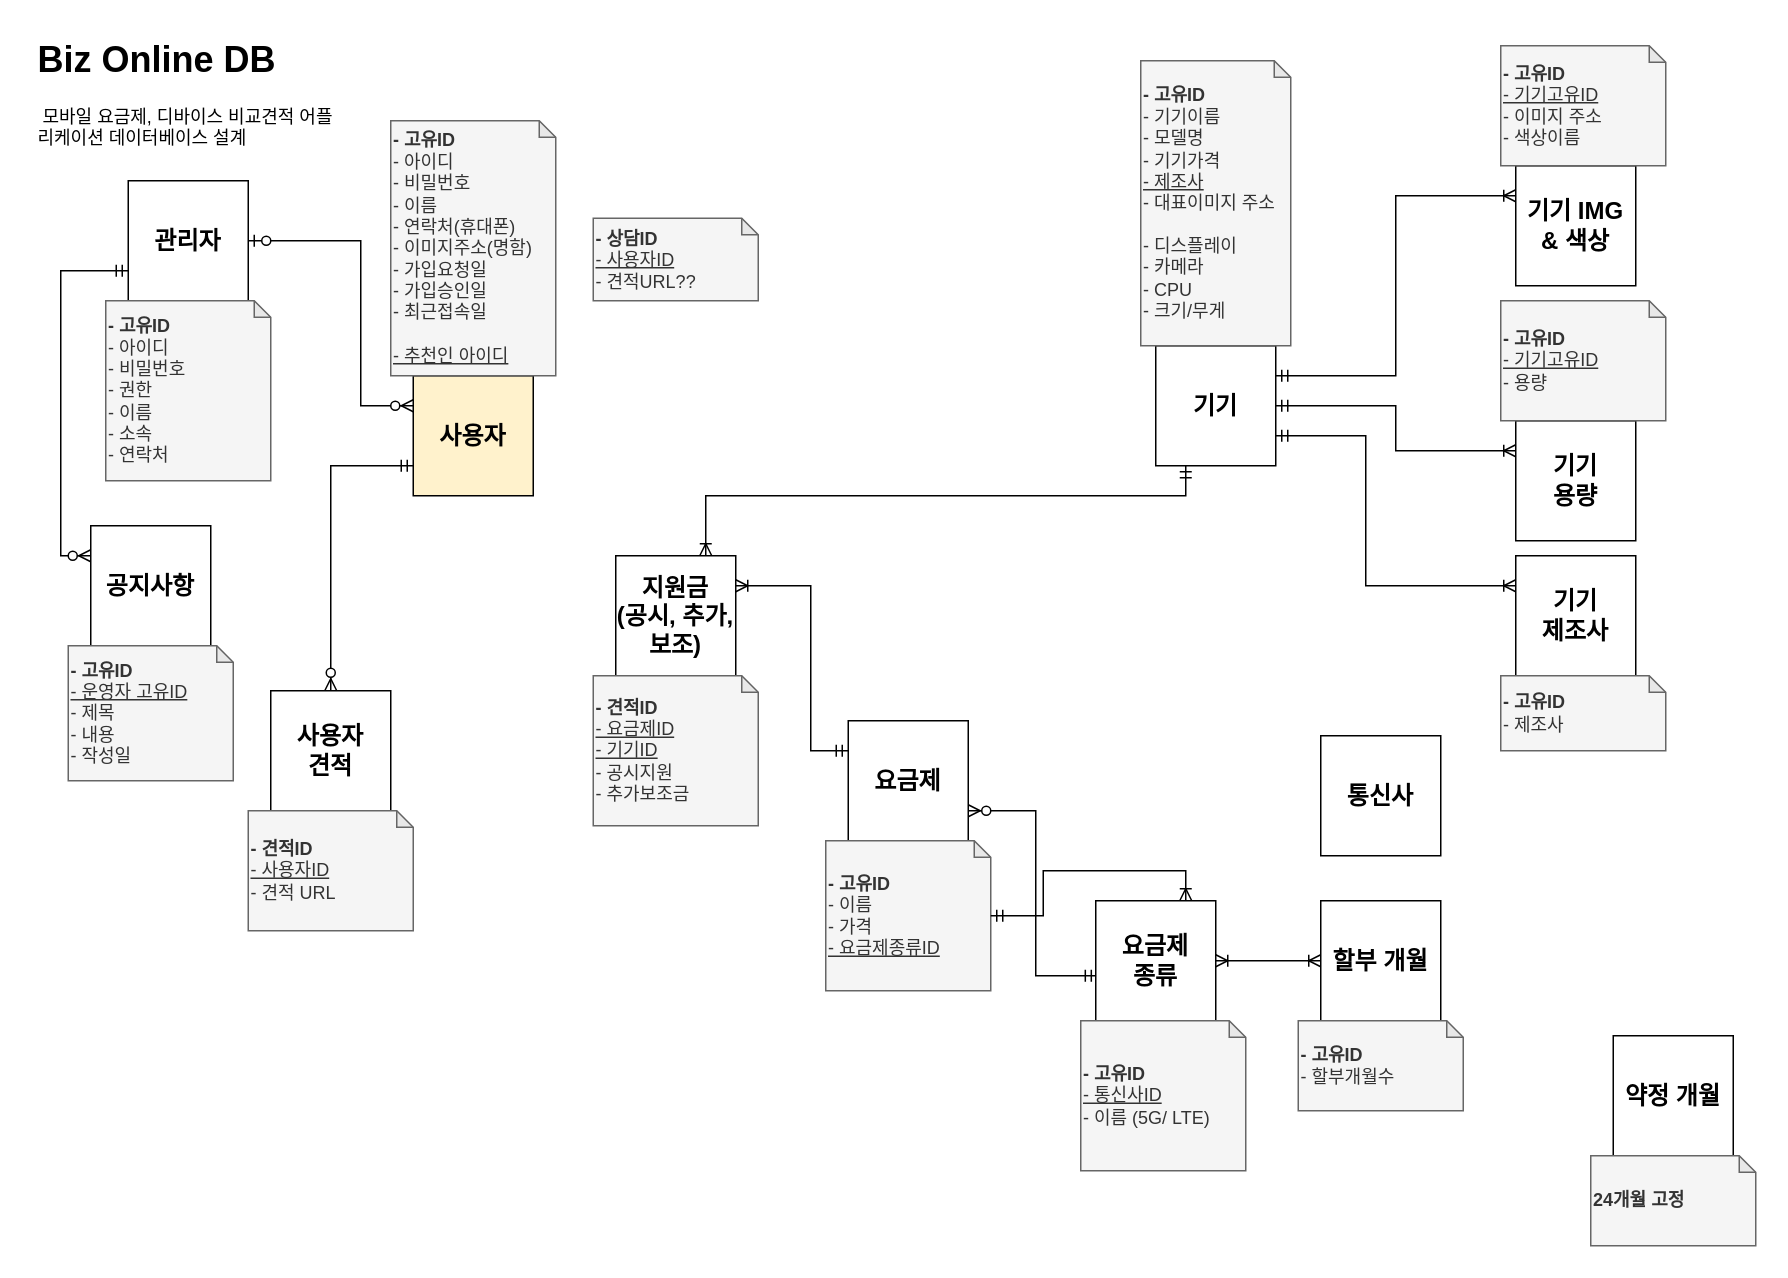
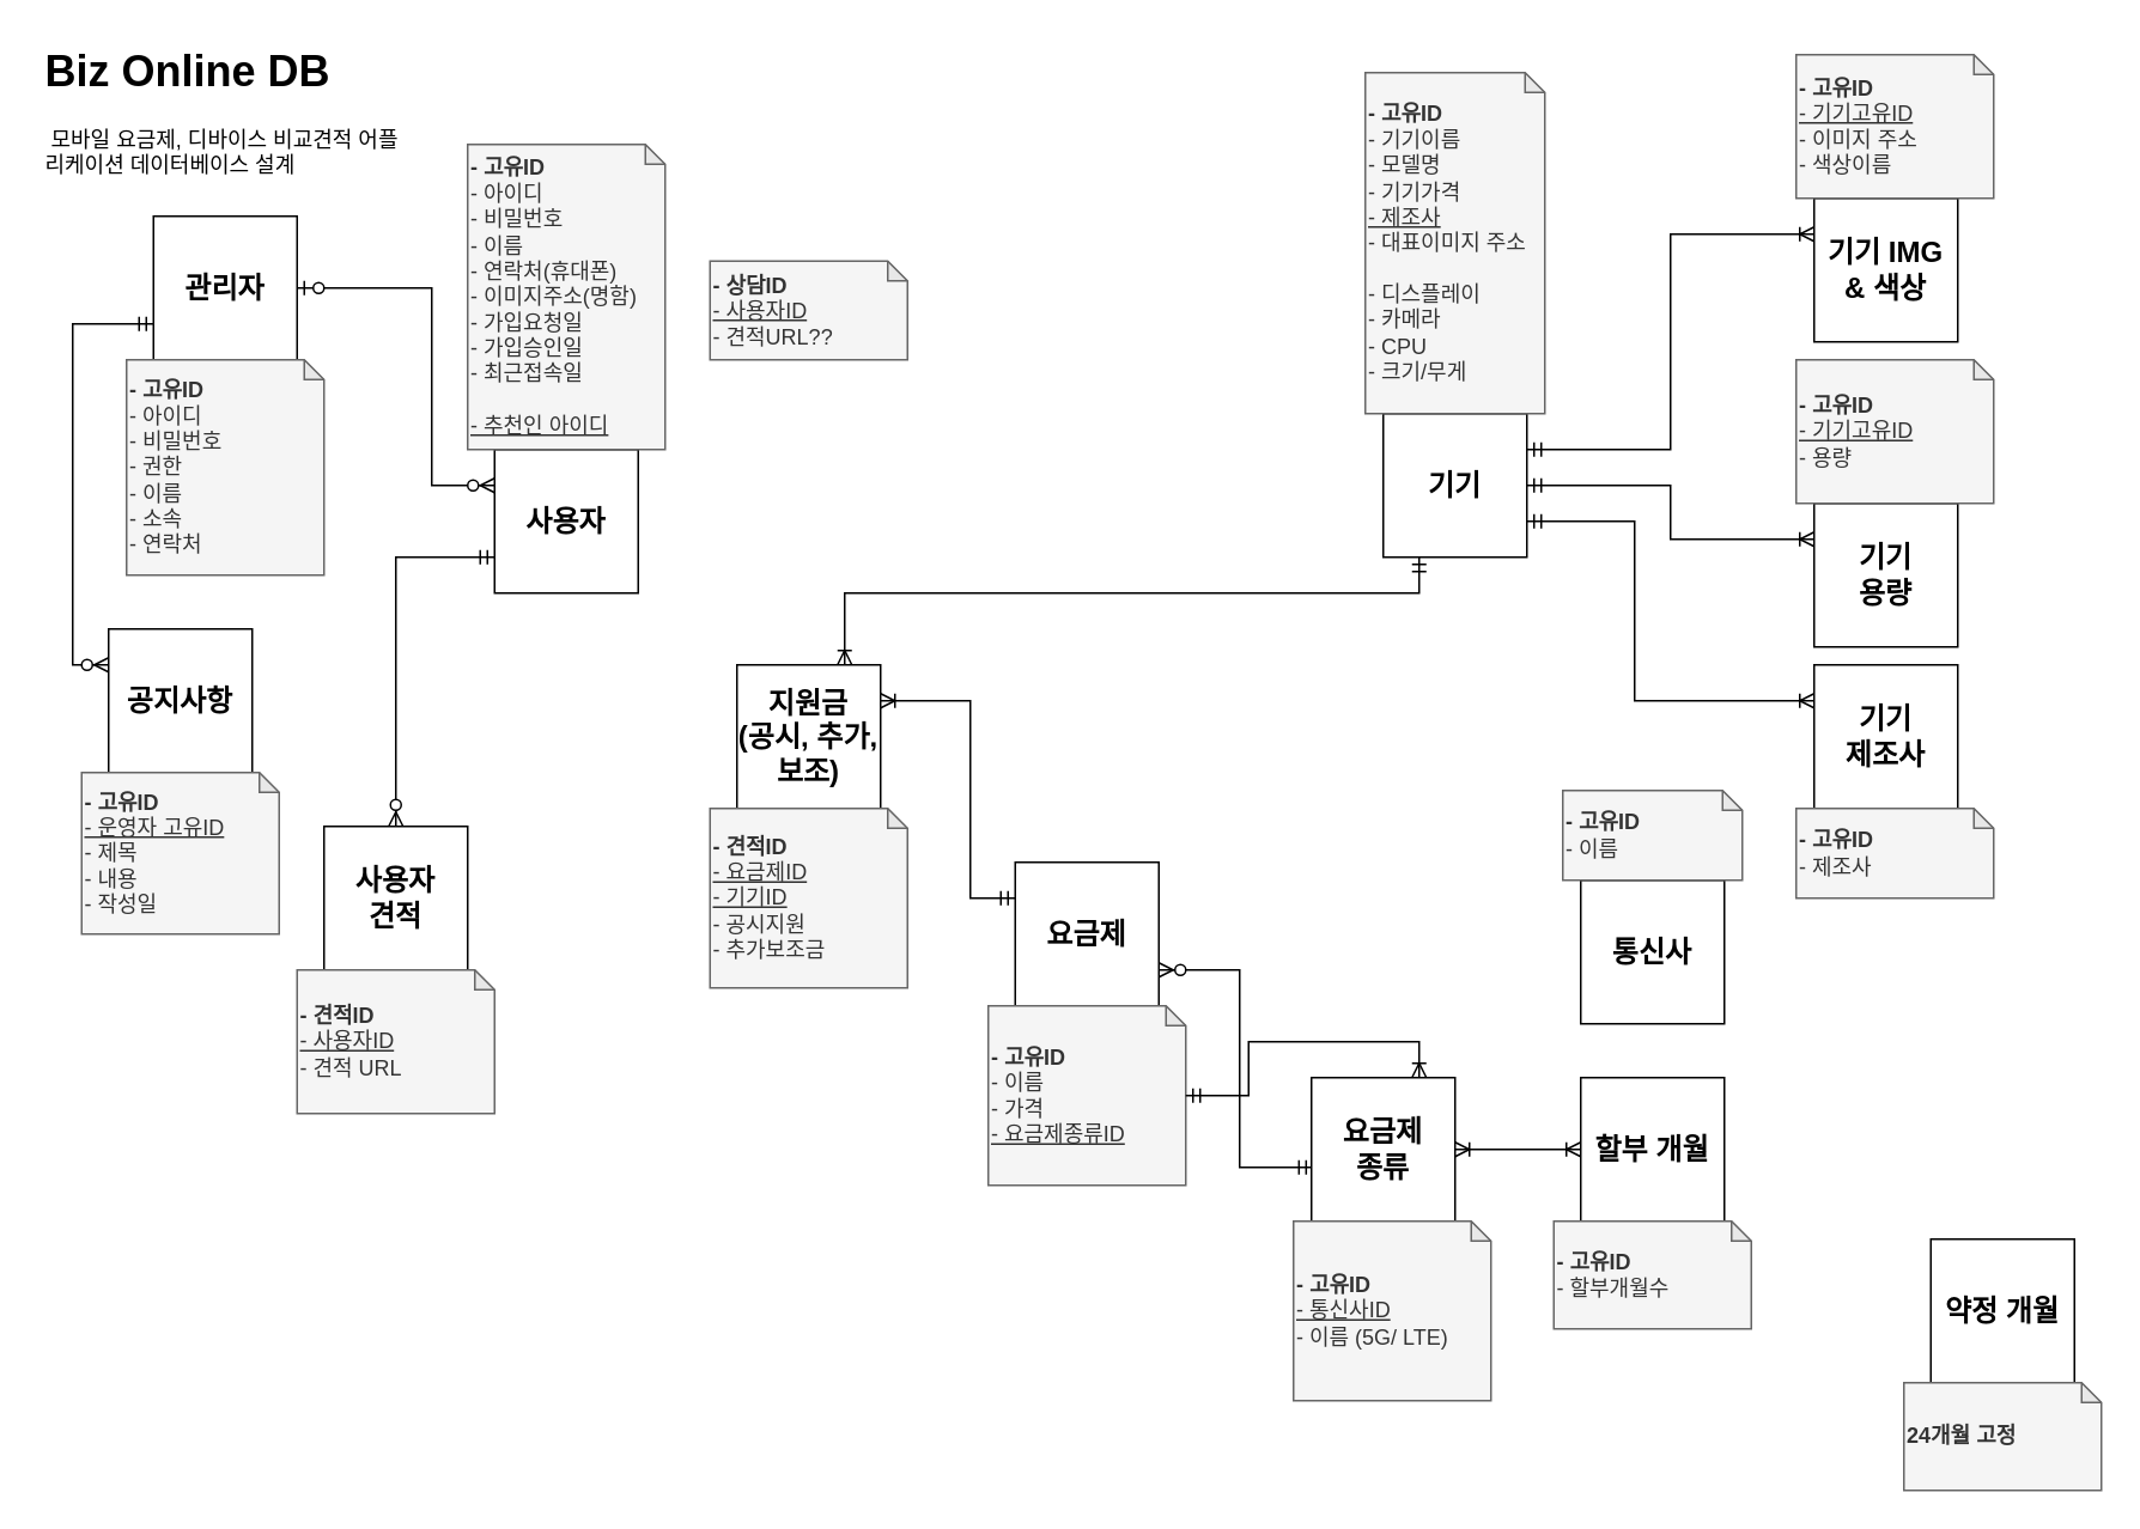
- <mxCell id="3" value="사용자" style="whiteSpace=wrap;html=1;aspect=fixed;fontStyle=1;fontSize=16;fillColor=#fff2cc;" parent="1" vertex="1"><mxGeometry x="275" y="250" width="80" height="80" as="geometry" /></mxCell>
+ <mxCell id="3" value="사용자" style="whiteSpace=wrap;html=1;aspect=fixed;fontStyle=1;fontSize=16;" parent="1" vertex="1"><mxGeometry x="275" y="250" width="80" height="80" as="geometry" /></mxCell>
+ <mxCell id="27" value="&lt;b&gt;- 고유ID&lt;/b&gt;&lt;br&gt;- 이름" style="shape=note;whiteSpace=wrap;html=1;backgroundOutline=1;darkOpacity=0.05;align=left;size=11;fillColor=#f5f5f5;strokeColor=#666666;fontColor=#333333;" parent="1" vertex="1"><mxGeometry x="870" y="440" width="100" height="50" as="geometry" /></mxCell>
